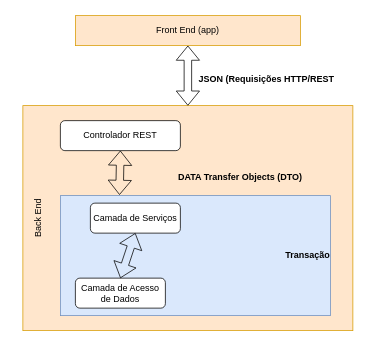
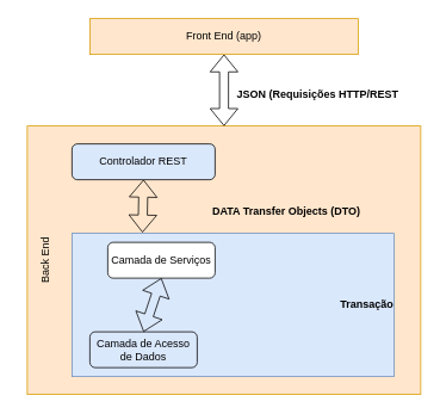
- <mxCell id="4" value="Controlador REST" style="rounded=1;whiteSpace=wrap;html=1;" vertex="1" parent="1"><mxGeometry x="80" y="160" width="160" height="40" as="geometry" /></mxCell>
+ <mxCell id="4" value="Controlador REST" style="rounded=1;whiteSpace=wrap;html=1;fillColor=#dae8fc;" vertex="1" parent="1"><mxGeometry x="80" y="160" width="160" height="40" as="geometry" /></mxCell>
- <mxCell id="8" value="Camada de Acesso de Dados" style="rounded=1;whiteSpace=wrap;html=1;" vertex="1" parent="1"><mxGeometry x="100" y="370" width="120" height="40" as="geometry" /></mxCell>
+ <mxCell id="8" value="Camada de Acesso de Dados" style="rounded=1;whiteSpace=wrap;html=1;fillColor=#dae8fc;" vertex="1" parent="1"><mxGeometry x="100" y="370" width="120" height="40" as="geometry" /></mxCell>
